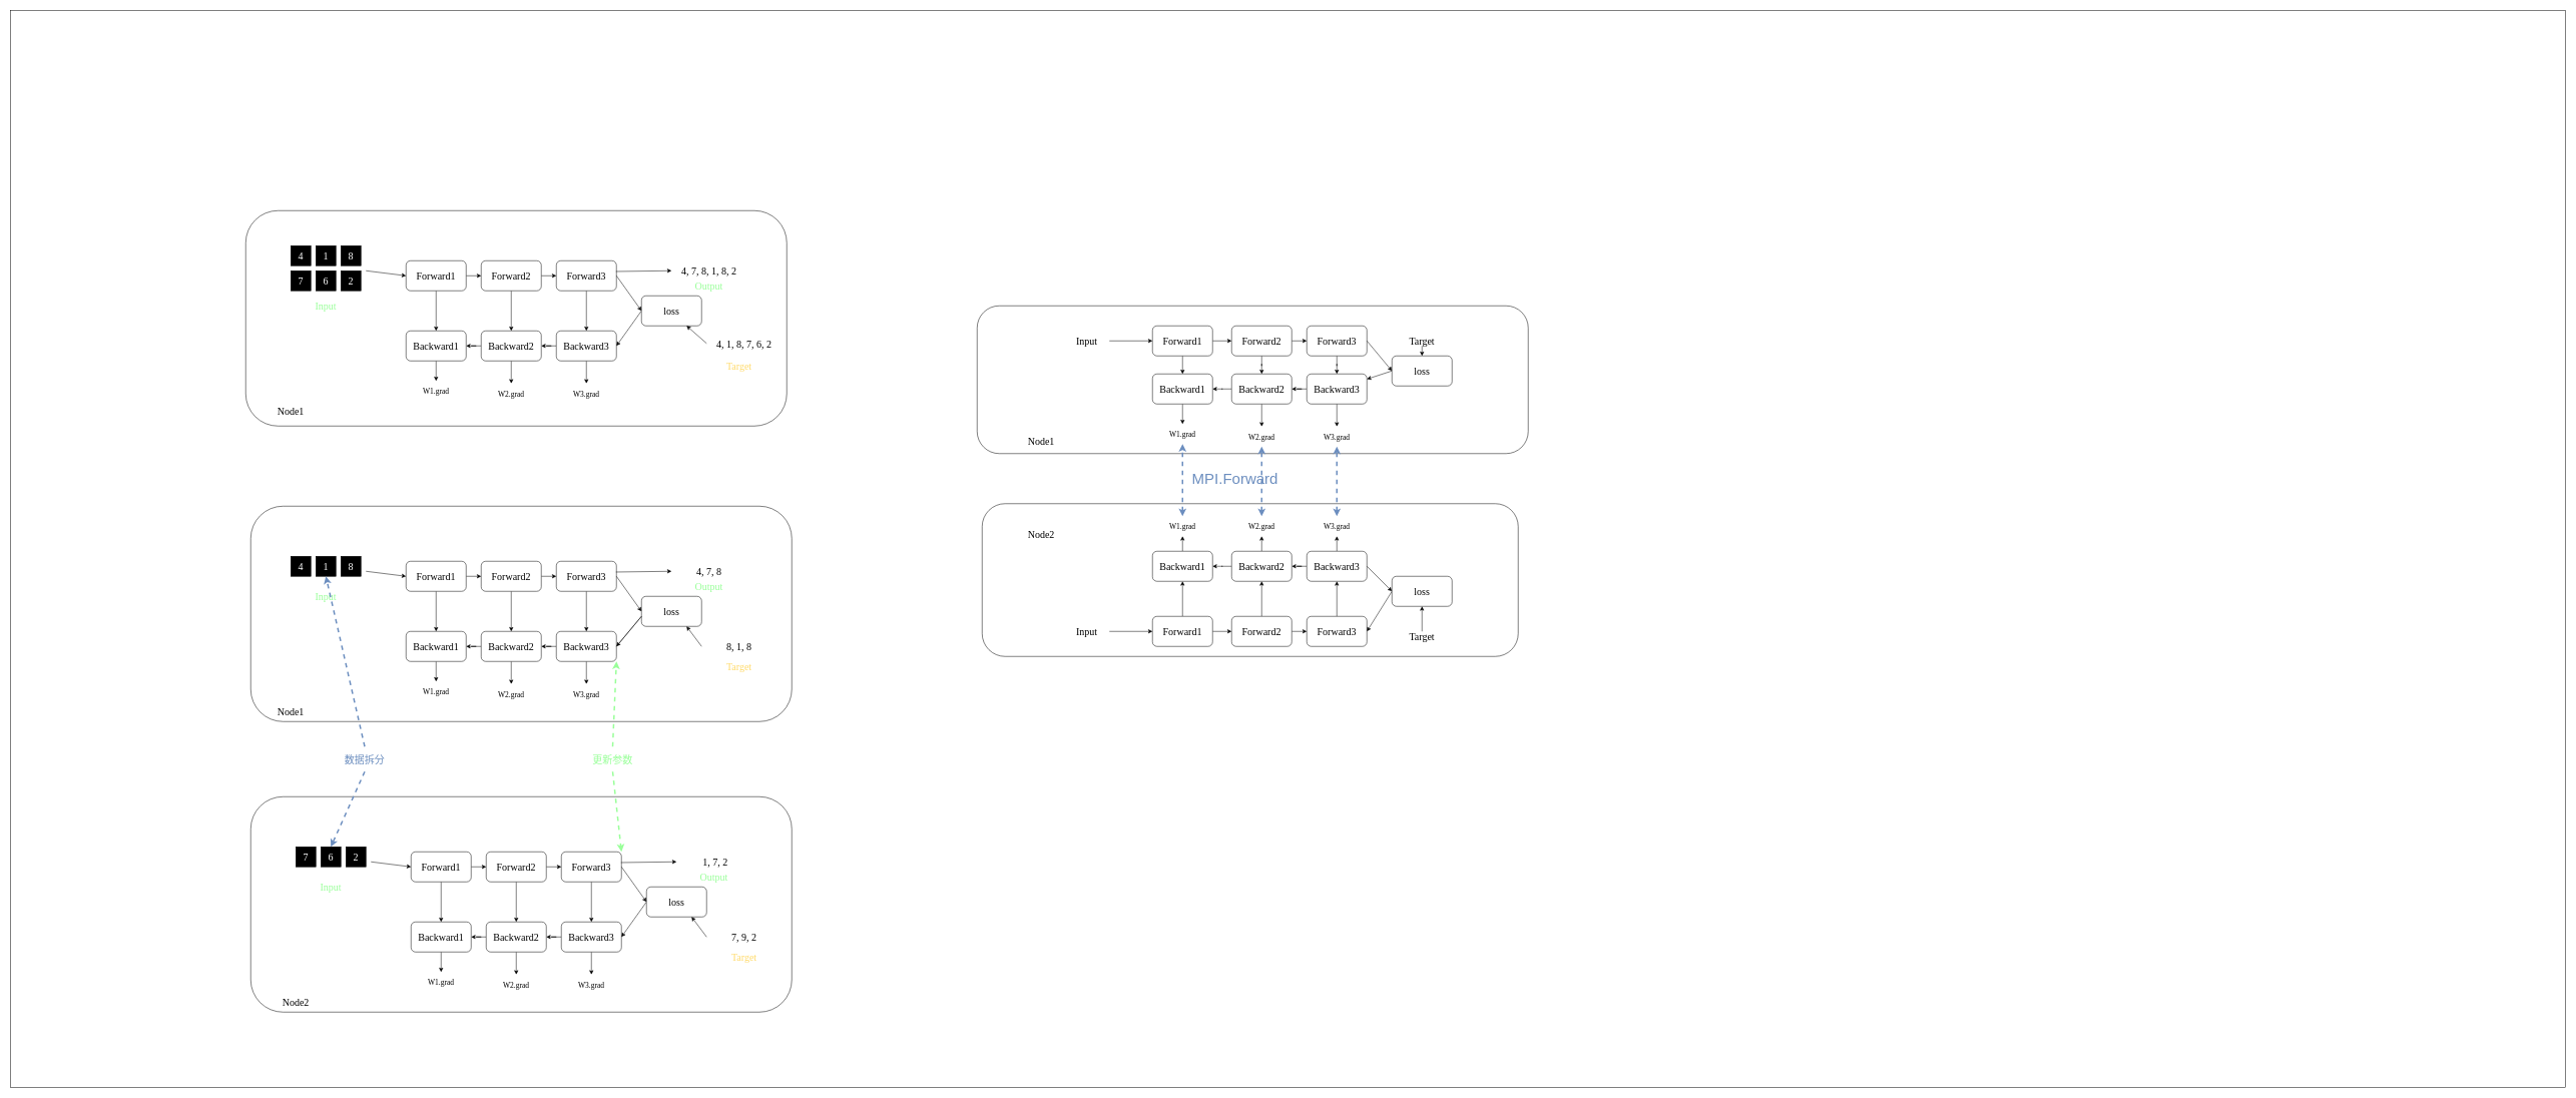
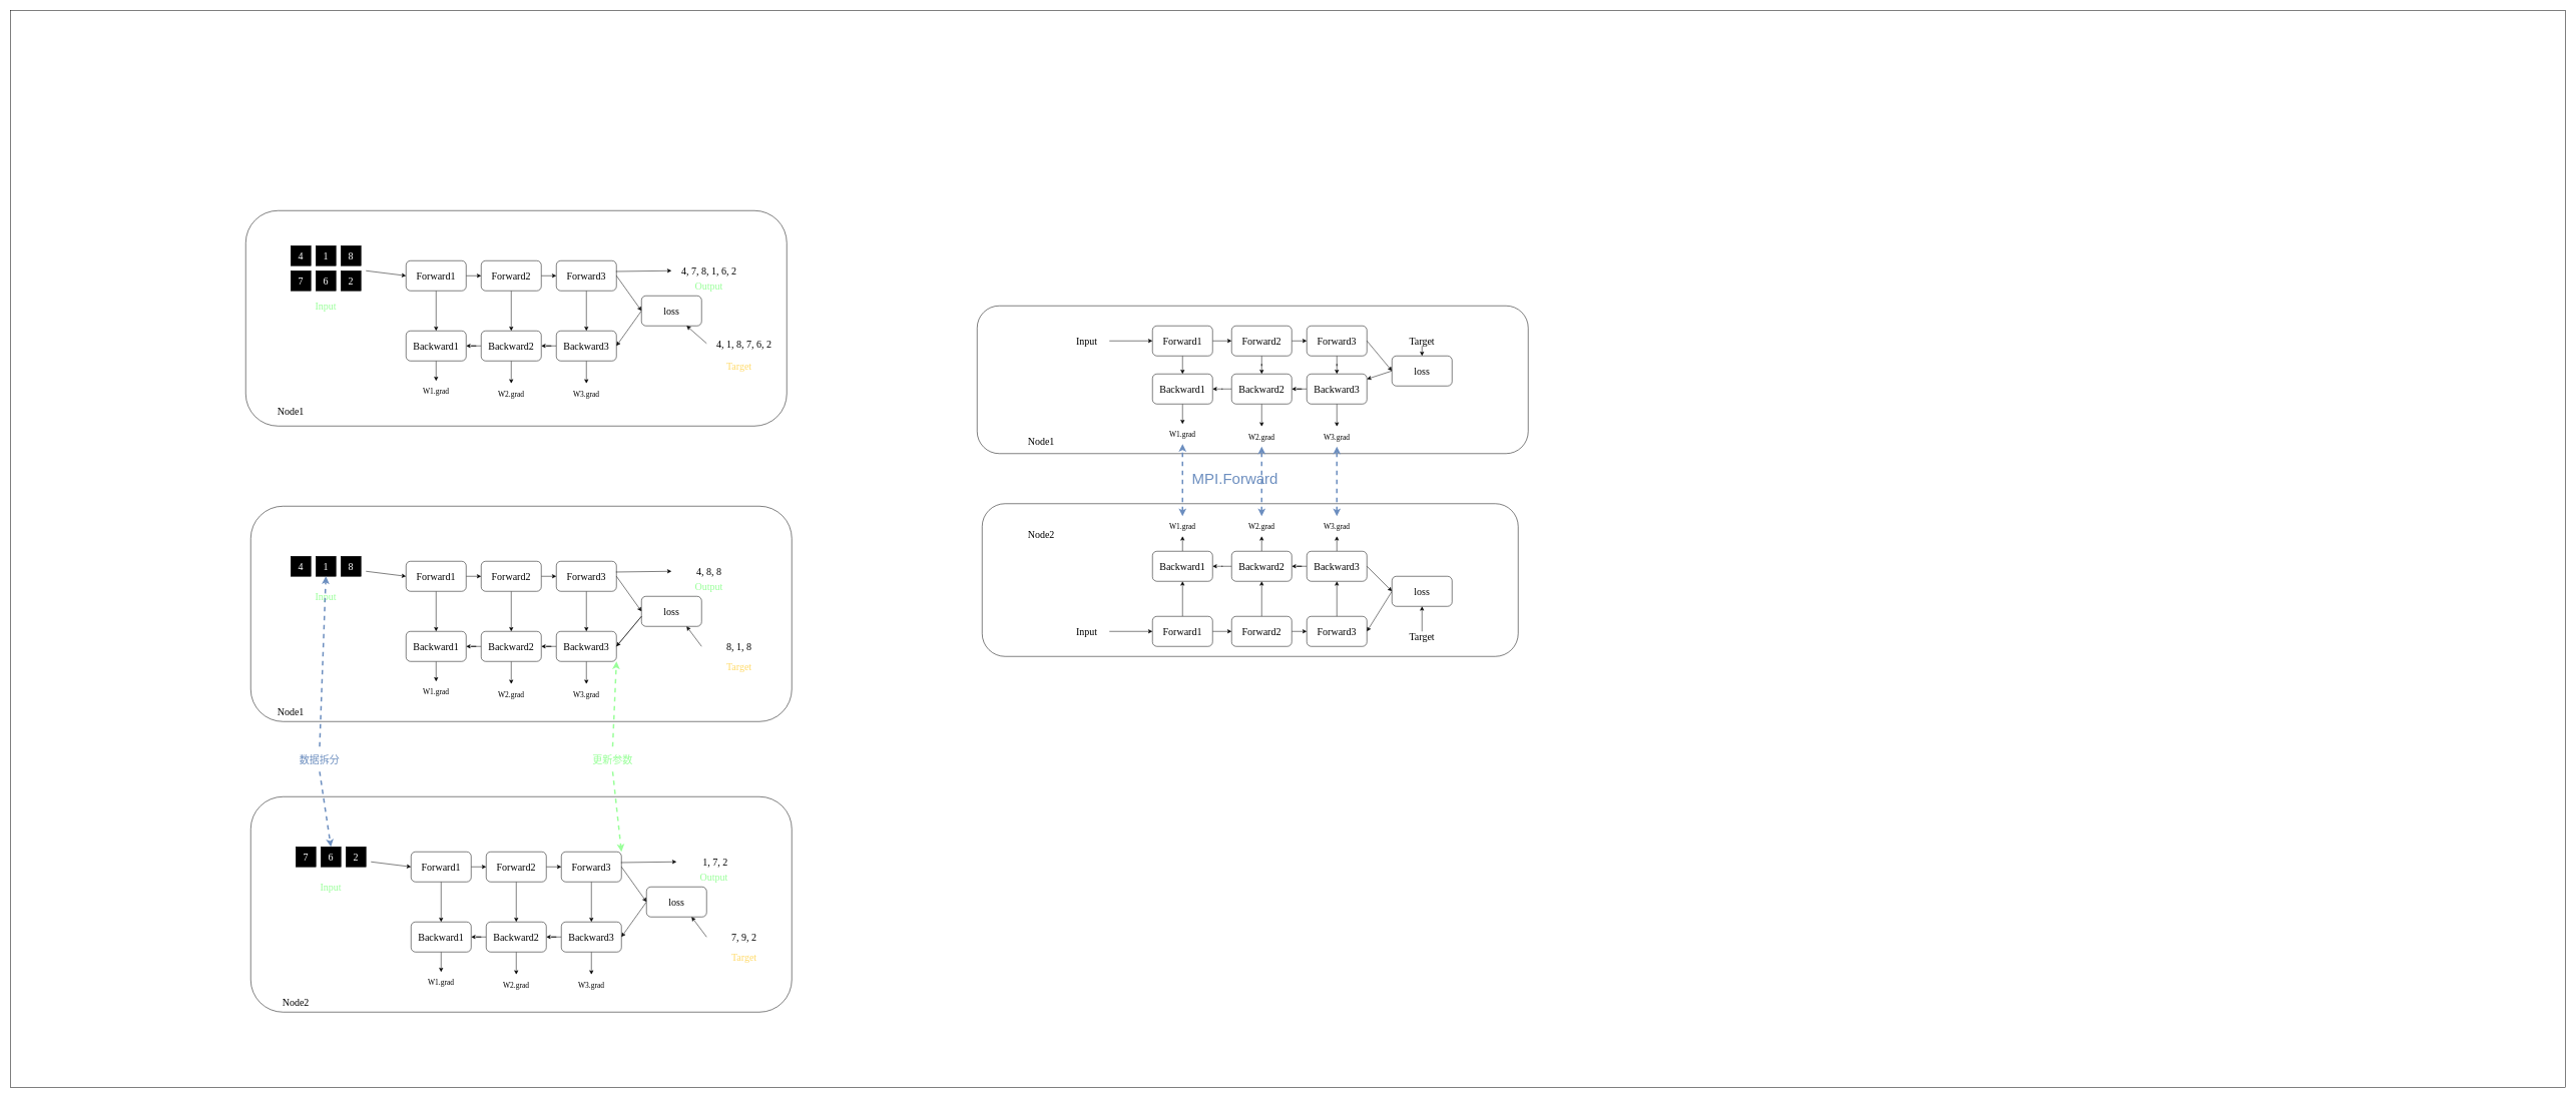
- <mxCell id="26" value="&lt;font style=&quot;font-size: 20px;&quot; face=&quot;Comic Sans MS&quot;&gt;4, 7, 8, 1, 8, 2&lt;/font&gt;" style="text;html=1;strokeColor=none;fillColor=none;align=center;verticalAlign=middle;whiteSpace=wrap;rounded=0;" parent="1" vertex="1"><mxGeometry x="1340" y="520" width="150" height="40" as="geometry" /></mxCell>
+ <mxCell id="26" value="&lt;font style=&quot;font-size: 20px;&quot; face=&quot;Comic Sans MS&quot;&gt;4, 7, 8, 1, 6, 2&lt;/font&gt;" style="text;html=1;strokeColor=none;fillColor=none;align=center;verticalAlign=middle;whiteSpace=wrap;rounded=0;" parent="1" vertex="1"><mxGeometry x="1340" y="520" width="150" height="40" as="geometry" /></mxCell>
- <mxCell id="65" value="&lt;font style=&quot;font-size: 20px;&quot; face=&quot;Comic Sans MS&quot;&gt;4, 7, 8&lt;/font&gt;" style="text;html=1;strokeColor=none;fillColor=none;align=center;verticalAlign=middle;whiteSpace=wrap;rounded=0;" parent="1" vertex="1"><mxGeometry x="1340" y="1120" width="150" height="40" as="geometry" /></mxCell>
+ <mxCell id="65" value="&lt;font style=&quot;font-size: 20px;&quot; face=&quot;Comic Sans MS&quot;&gt;4, 8, 8&lt;/font&gt;" style="text;html=1;strokeColor=none;fillColor=none;align=center;verticalAlign=middle;whiteSpace=wrap;rounded=0;" parent="1" vertex="1"><mxGeometry x="1340" y="1120" width="150" height="40" as="geometry" /></mxCell>
- <mxCell id="118" value="数据拆分" style="text;html=1;strokeColor=none;fillColor=none;align=center;verticalAlign=middle;whiteSpace=wrap;rounded=0;fontFamily=Comic Sans MS;fontColor=#6c8ebf;fontSize=20;" parent="1" vertex="1"><mxGeometry x="645" y="1490" width="165" height="50" as="geometry" /></mxCell>
+ <mxCell id="118" value="数据拆分" style="text;html=1;strokeColor=none;fillColor=none;align=center;verticalAlign=middle;whiteSpace=wrap;rounded=0;fontFamily=Comic Sans MS;fontColor=#6c8ebf;fontSize=20;" parent="1" vertex="1"><mxGeometry x="555" y="1490" width="165" height="50" as="geometry" /></mxCell>
